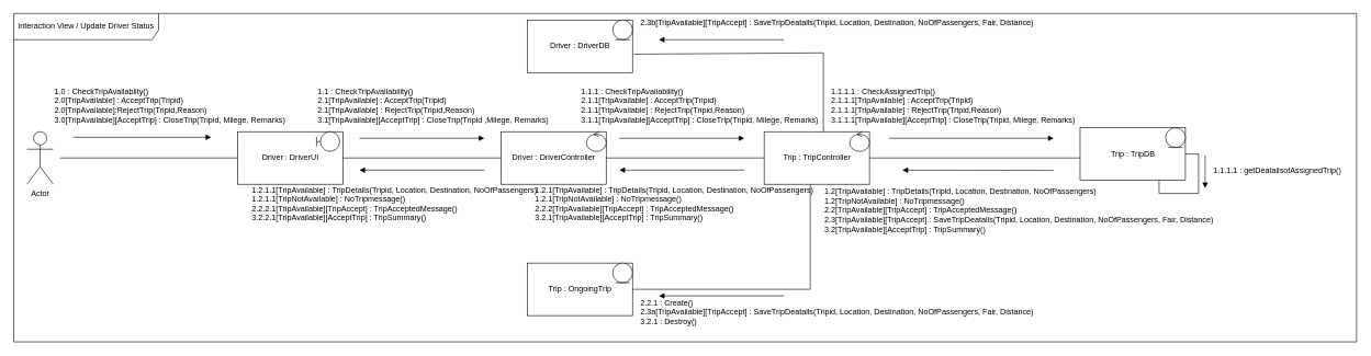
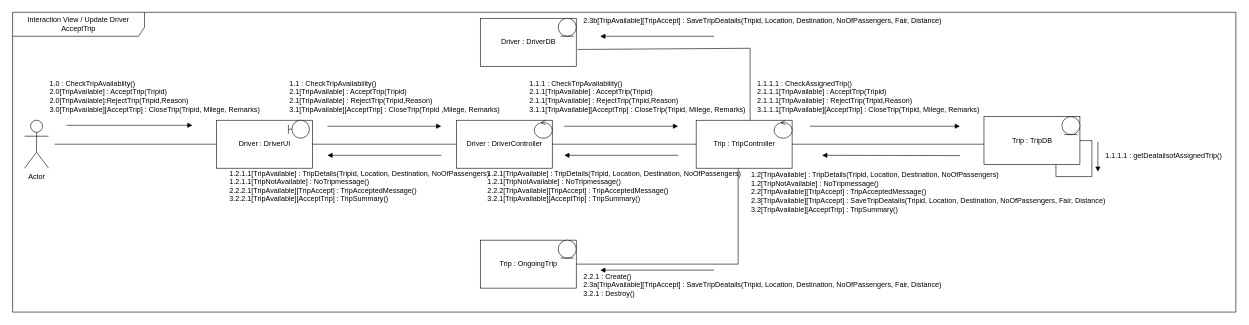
- <mxCell id="44" value="Interaction View / Update Driver Status" style="shape=umlFrame;whiteSpace=wrap;html=1;width=220;height=40;" parent="1" vertex="1"><mxGeometry x="20" y="20" width="2040" height="500" as="geometry" /></mxCell>
+ <mxCell id="44" value="Interaction View / Update Driver AcceptTrip" style="shape=umlFrame;whiteSpace=wrap;html=1;width=220;height=40;" parent="1" vertex="1"><mxGeometry x="20" y="20" width="2040" height="500" as="geometry" /></mxCell>
